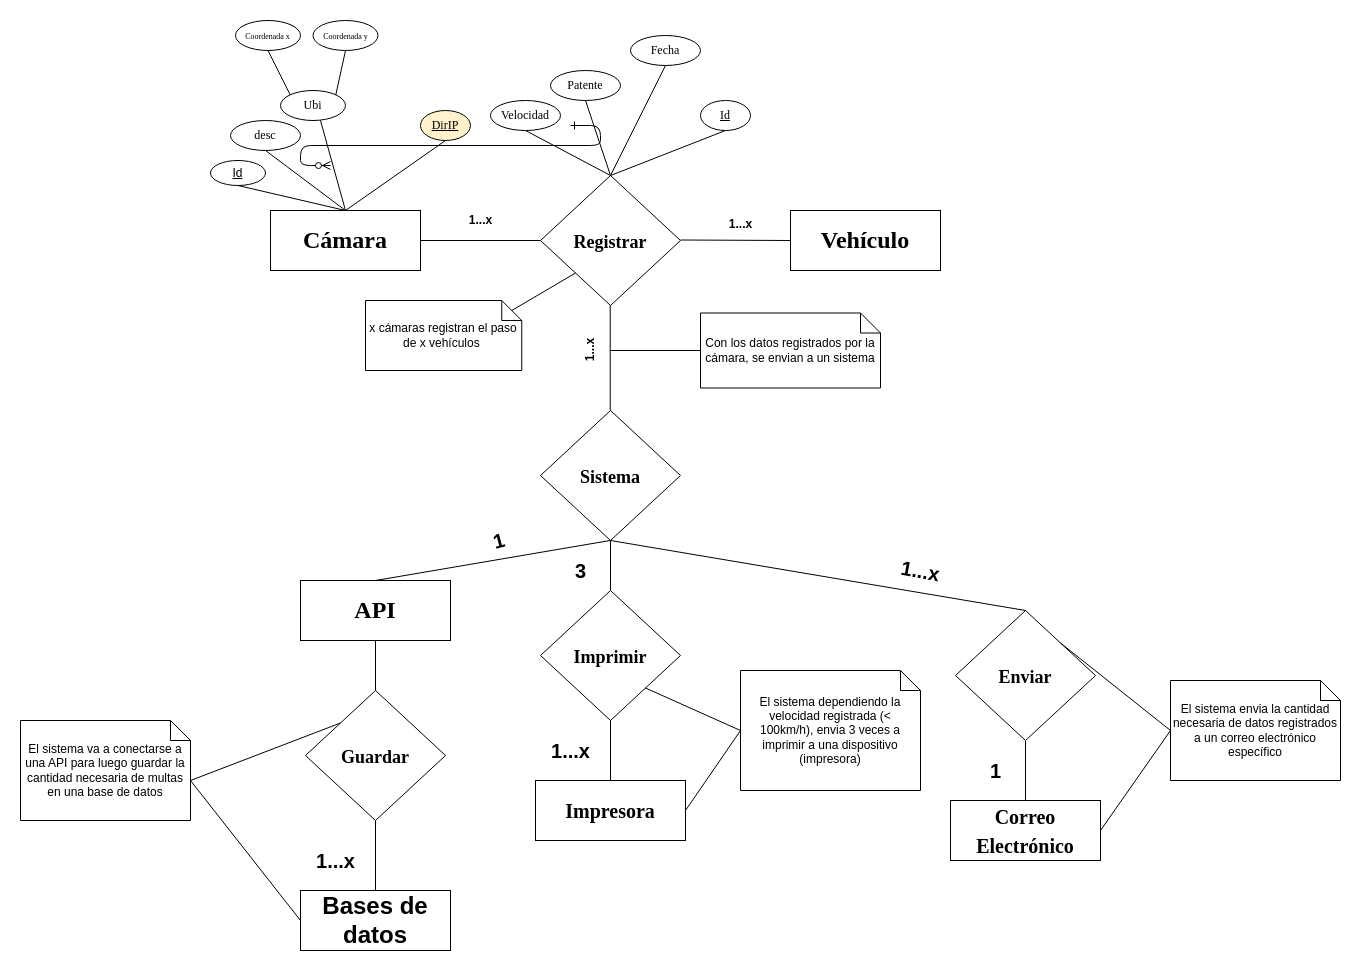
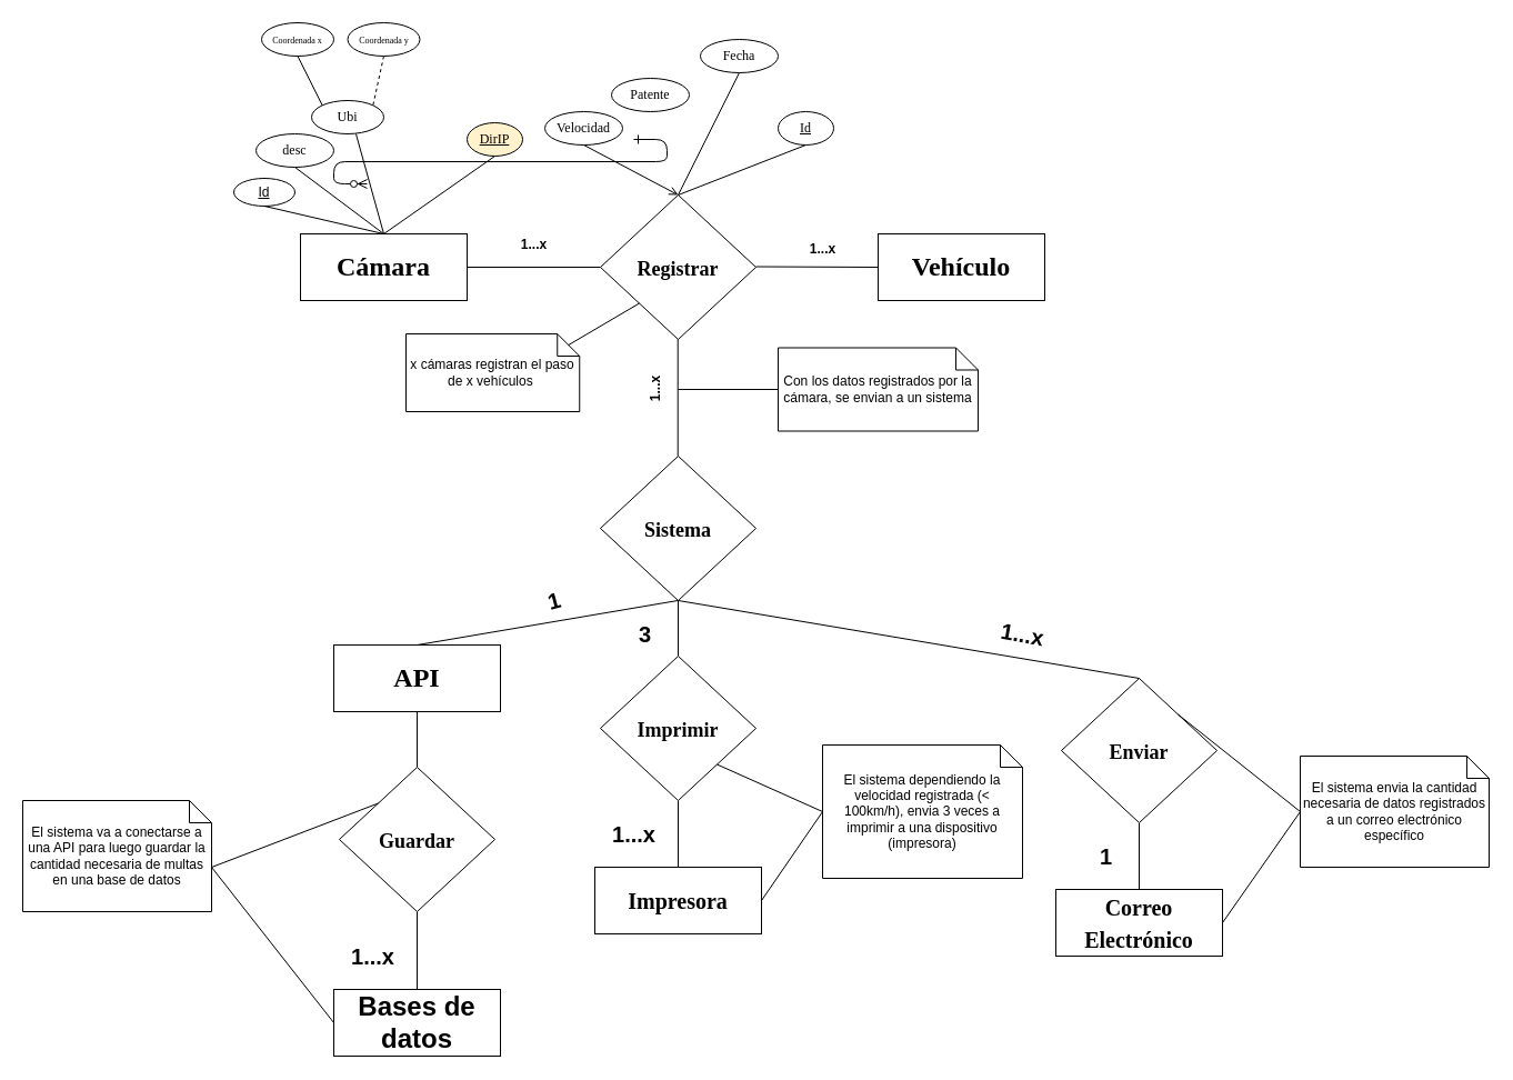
- <mxCell id="18" value="" style="endArrow=none;html=1;rounded=0;entryX=1;entryY=0;entryDx=0;entryDy=0;exitX=0.5;exitY=1;exitDx=0;exitDy=0;fontFamily=Verdana;" edge="1" parent="1" source="19" target="11"><mxGeometry width="50" height="50" relative="1" as="geometry"><mxPoint x="340" y="60" as="sourcePoint" /><mxPoint x="342" y="84" as="targetPoint" /></mxGeometry></mxCell>
+ <mxCell id="18" value="" style="endArrow=none;html=1;rounded=0;entryX=1;entryY=0;entryDx=0;entryDy=0;exitX=0.5;exitY=1;exitDx=0;exitDy=0;fontFamily=Verdana;dashed=1;" edge="1" parent="1" source="19" target="11"><mxGeometry width="50" height="50" relative="1" as="geometry"><mxPoint x="340" y="60" as="sourcePoint" /><mxPoint x="342" y="84" as="targetPoint" /></mxGeometry></mxCell>
- <mxCell id="31" value="" style="endArrow=none;html=1;rounded=0;entryX=0.5;entryY=0;entryDx=0;entryDy=0;exitX=0.5;exitY=1;exitDx=0;exitDy=0;" edge="1" parent="1" source="28" target="4"><mxGeometry width="50" height="50" relative="1" as="geometry"><mxPoint x="675" y="110" as="sourcePoint" /><mxPoint x="620" y="185" as="targetPoint" /></mxGeometry></mxCell>
- <mxCell id="32" value="" style="endArrow=none;html=1;rounded=0;entryX=0.5;entryY=0;entryDx=0;entryDy=0;exitX=0.5;exitY=1;exitDx=0;exitDy=0;" edge="1" parent="1" source="29" target="4"><mxGeometry width="50" height="50" relative="1" as="geometry"><mxPoint x="525" y="110" as="sourcePoint" /><mxPoint x="560" y="195" as="targetPoint" /></mxGeometry></mxCell>
+ <mxCell id="32" value="" style="endArrow=open;html=1;rounded=0;entryX=0.5;entryY=0;entryDx=0;entryDy=0;exitX=0.5;exitY=1;exitDx=0;exitDy=0;" edge="1" parent="1" source="29" target="4"><mxGeometry width="50" height="50" relative="1" as="geometry"><mxPoint x="525" y="110" as="sourcePoint" /><mxPoint x="560" y="195" as="targetPoint" /></mxGeometry></mxCell>
